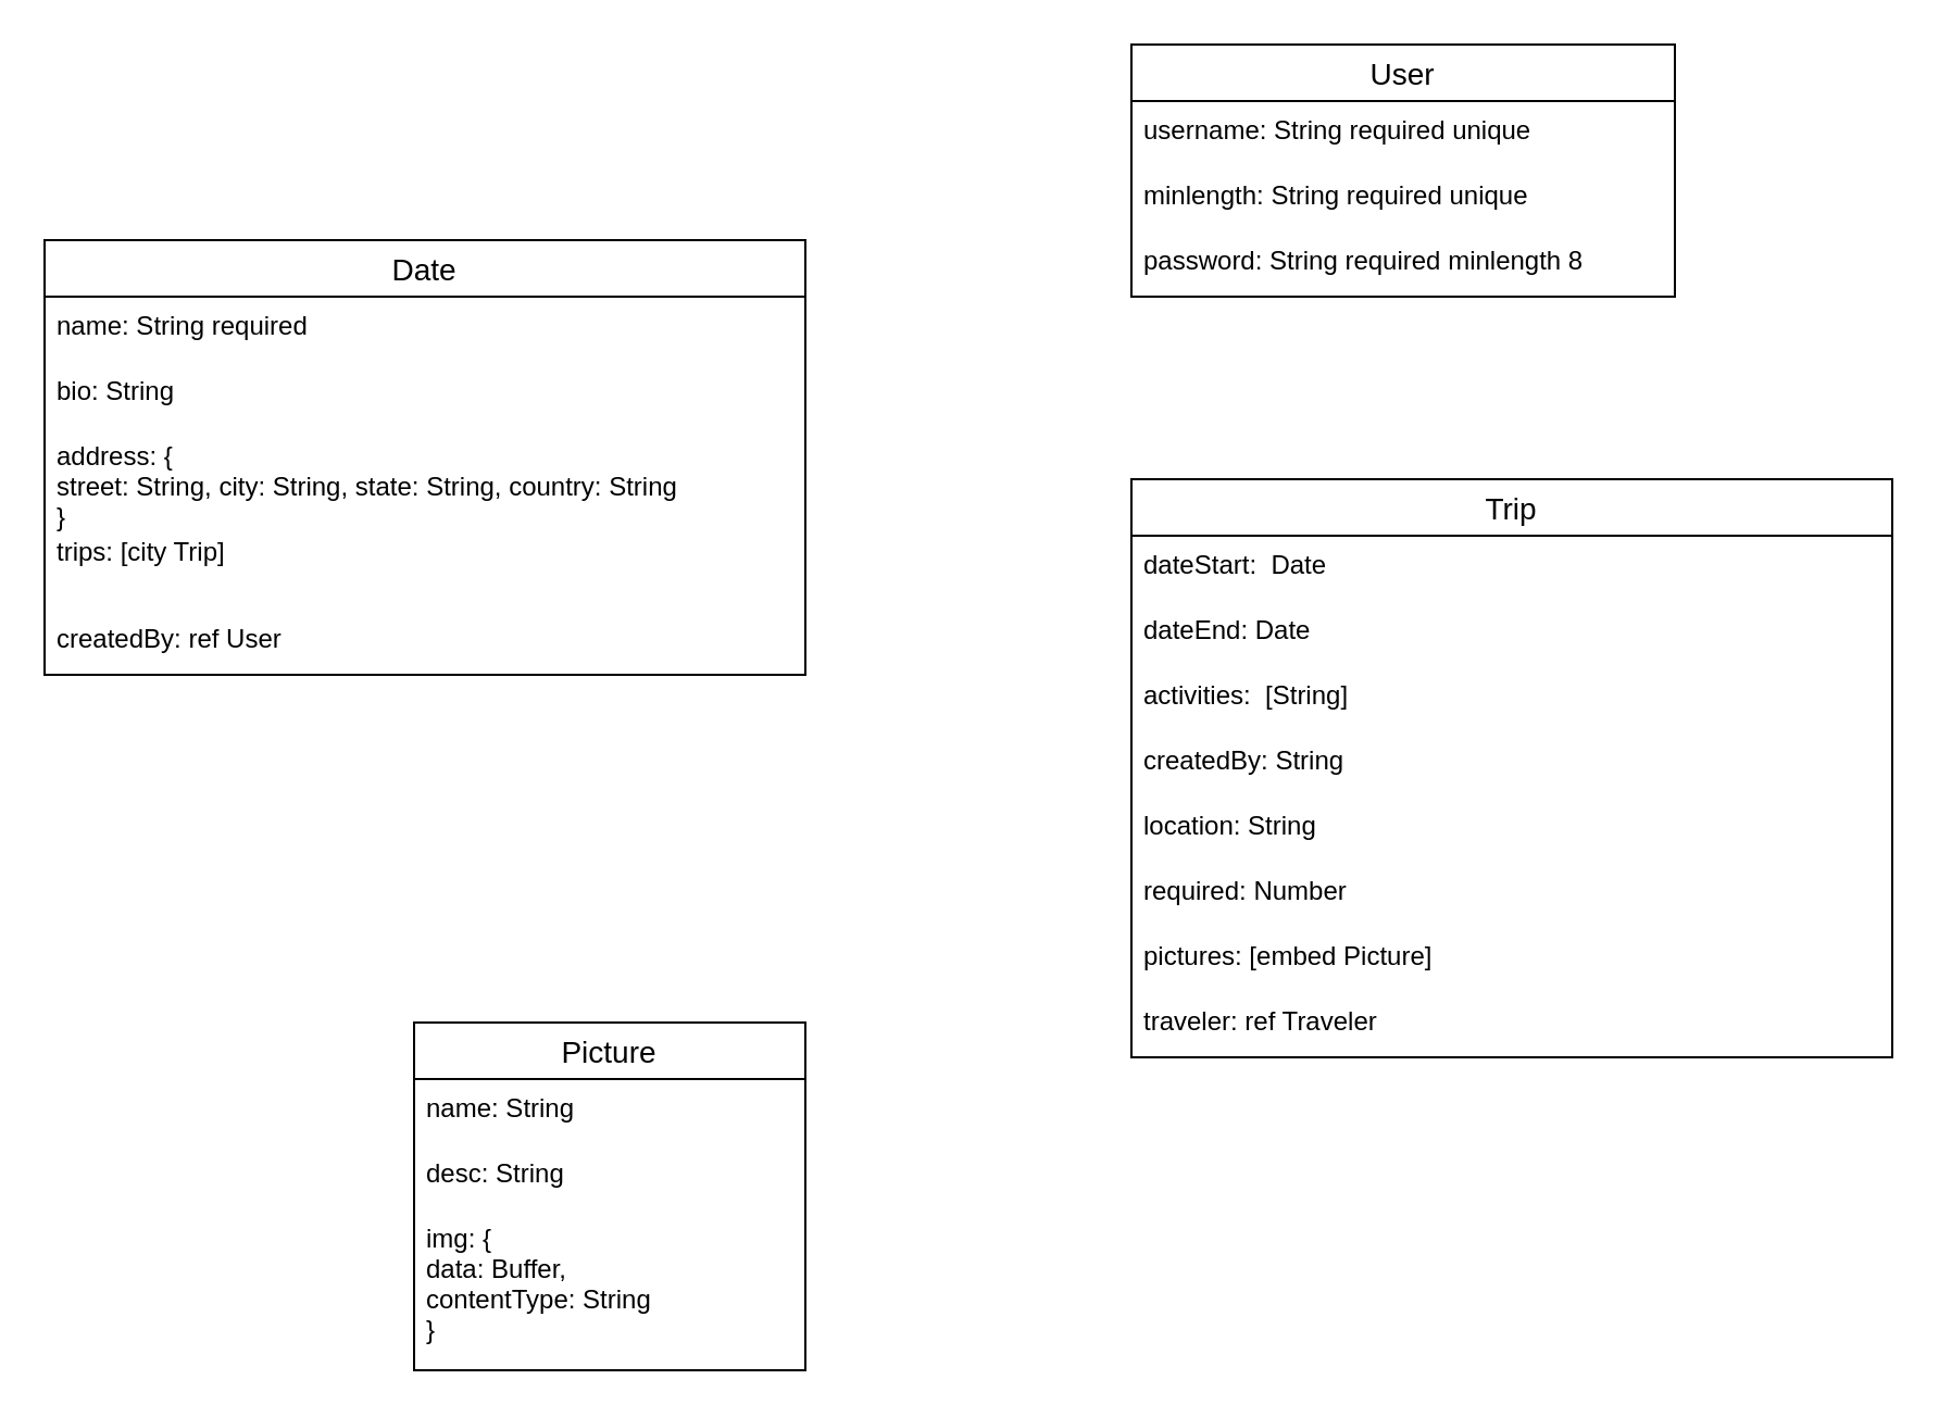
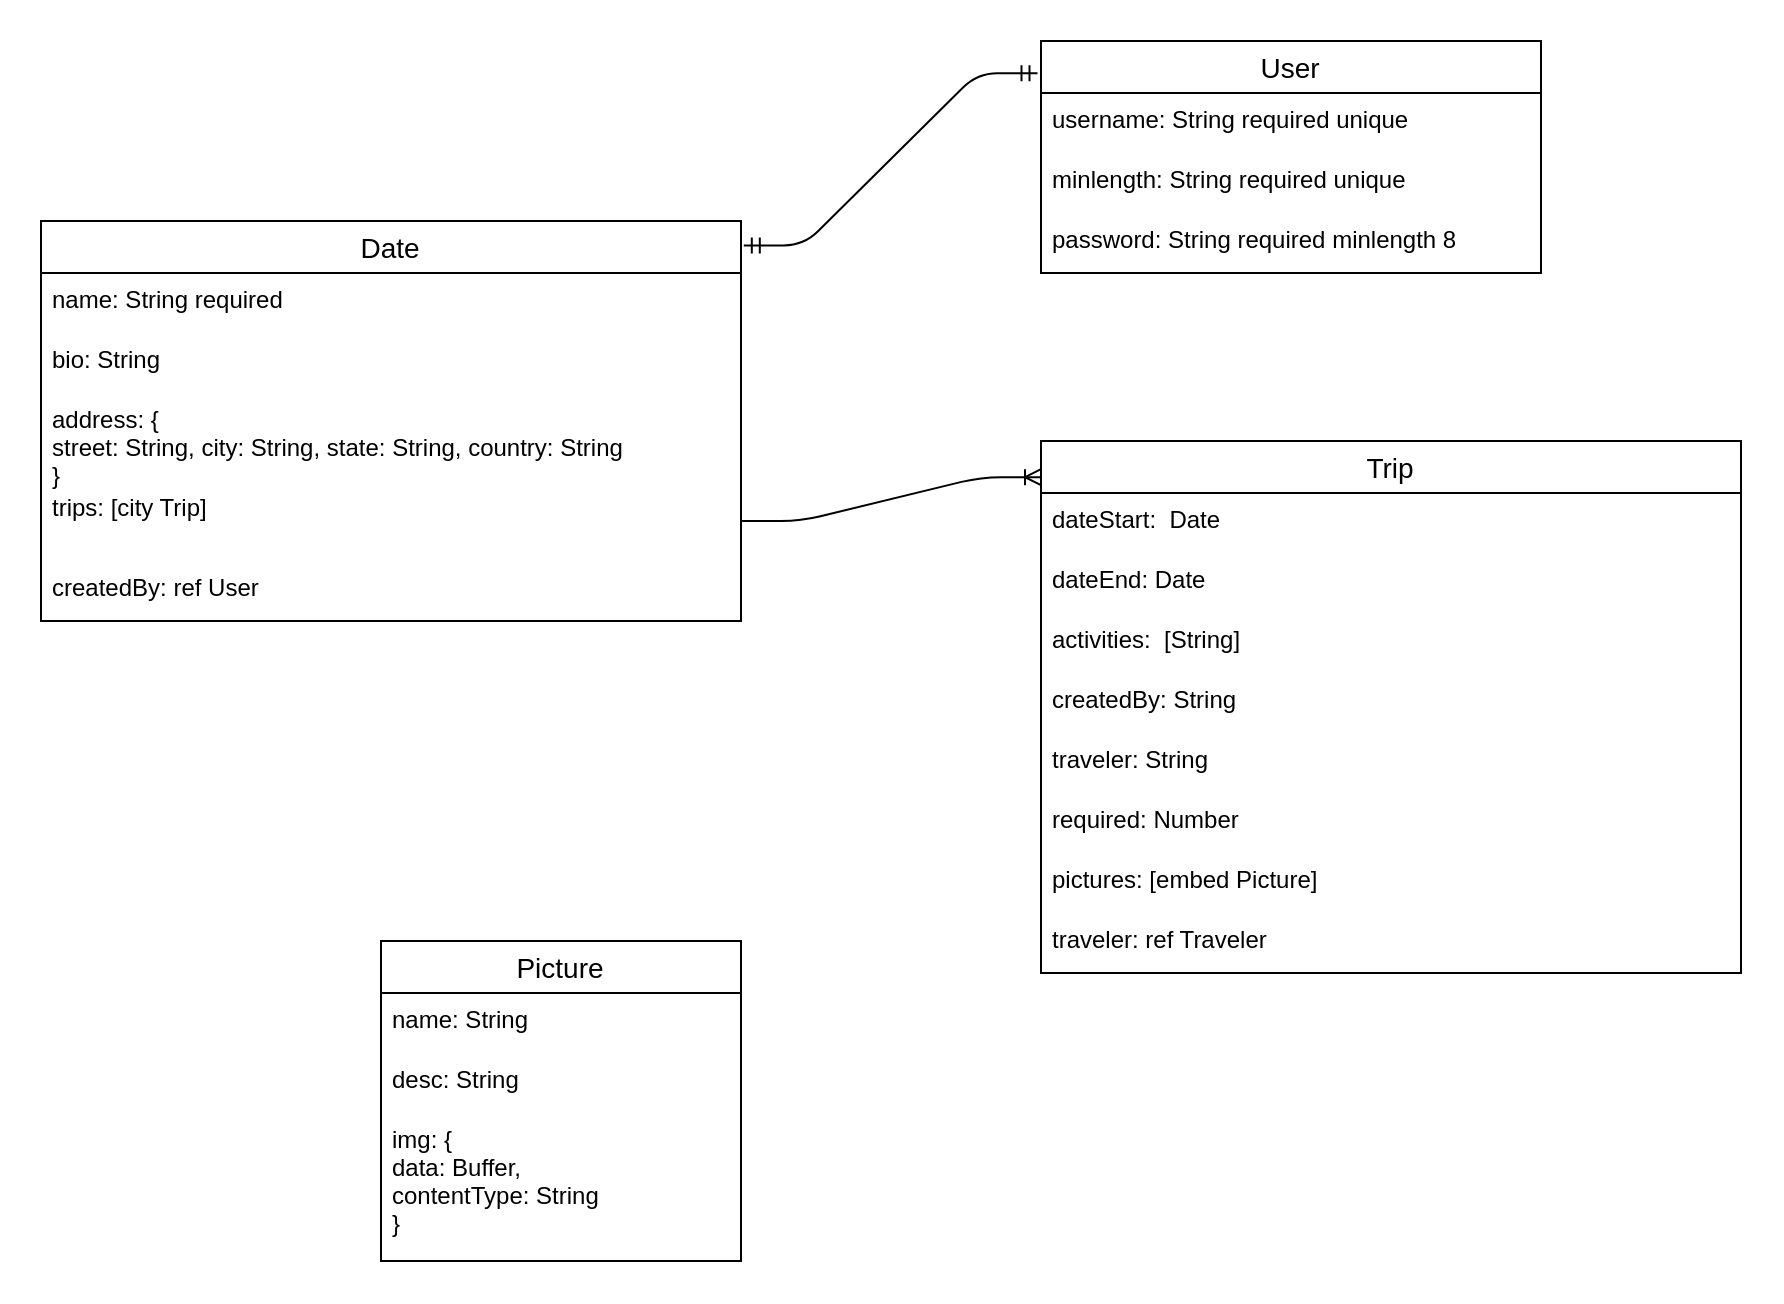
+ <mxCell id="26" value="" style="edgeStyle=entityRelationEdgeStyle;fontSize=12;html=1;endArrow=ERmandOne;startArrow=ERmandOne;entryX=-0.007;entryY=0.139;entryDx=0;entryDy=0;entryPerimeter=0;exitX=1.004;exitY=0.061;exitDx=0;exitDy=0;exitPerimeter=0;" parent="1" source="2" target="22" edge="1"><mxGeometry width="100" height="100" relative="1" as="geometry"><mxPoint x="270" y="190" as="sourcePoint" /><mxPoint x="370" y="90" as="targetPoint" /></mxGeometry></mxCell>
+ <mxCell id="17" value="" style="edgeStyle=entityRelationEdgeStyle;fontSize=12;html=1;endArrow=ERoneToMany;exitX=1;exitY=0.5;exitDx=0;exitDy=0;entryX=0;entryY=0.068;entryDx=0;entryDy=0;entryPerimeter=0;" parent="1" source="6" target="8" edge="1"><mxGeometry width="100" height="100" relative="1" as="geometry"><mxPoint x="290" y="280" as="sourcePoint" /><mxPoint x="390" y="180" as="targetPoint" /></mxGeometry></mxCell>
- <mxCell id="13" value="location: String" style="text;strokeColor=none;fillColor=none;spacingLeft=4;spacingRight=4;overflow=hidden;rotatable=0;points=[[0,0.5],[1,0.5]];portConstraint=eastwest;fontSize=12;" parent="8" vertex="1"><mxGeometry y="146" width="350" height="30" as="geometry" /></mxCell>
+ <mxCell id="13" value="traveler: String" style="text;strokeColor=none;fillColor=none;spacingLeft=4;spacingRight=4;overflow=hidden;rotatable=0;points=[[0,0.5],[1,0.5]];portConstraint=eastwest;fontSize=12;" parent="8" vertex="1"><mxGeometry y="146" width="350" height="30" as="geometry" /></mxCell>
